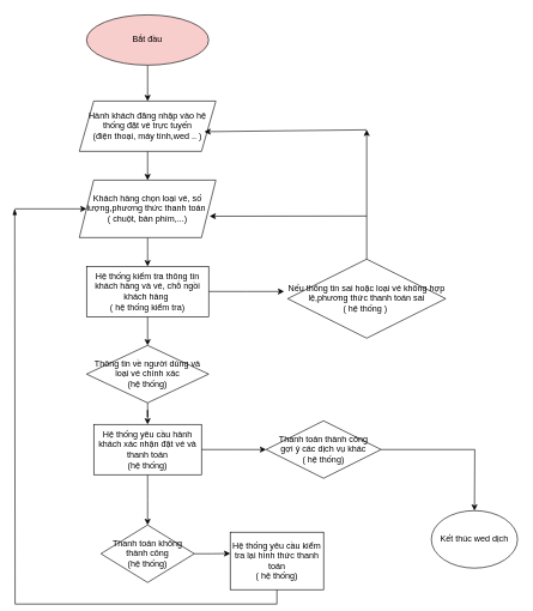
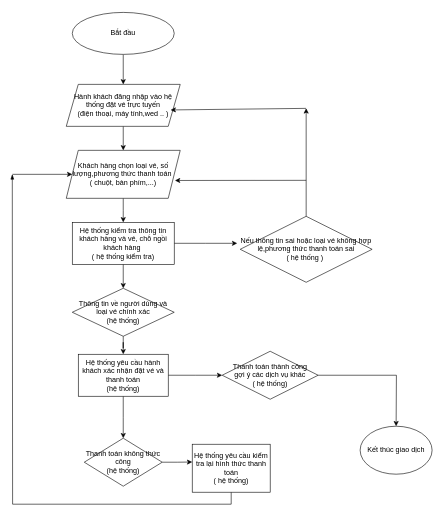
- <mxCell id="3" value="Bắt đầu" style="ellipse;whiteSpace=wrap;html=1;fillColor=#f8cecc;" vertex="1" parent="1"><mxGeometry x="120" y="20" width="170" height="70" as="geometry" /></mxCell>
+ <mxCell id="3" value="Bắt đầu" style="ellipse;whiteSpace=wrap;html=1;" vertex="1" parent="1"><mxGeometry x="120" y="20" width="170" height="70" as="geometry" /></mxCell>
- <mxCell id="22" value="Kết thúc wed dịch" style="ellipse;whiteSpace=wrap;html=1;" vertex="1" parent="1"><mxGeometry x="600" y="710" width="120" height="80" as="geometry" /></mxCell>
+ <mxCell id="22" value="Kết thúc giao dịch" style="ellipse;whiteSpace=wrap;html=1;" vertex="1" parent="1"><mxGeometry x="600" y="710" width="120" height="80" as="geometry" /></mxCell>
- <mxCell id="24" value="Thanh toán không thành công&lt;div&gt;(hệ thống)&lt;/div&gt;" style="rhombus;whiteSpace=wrap;html=1;" vertex="1" parent="1"><mxGeometry x="140" y="730" width="130" height="80" as="geometry" /></mxCell>
+ <mxCell id="24" value="Thanh toán không thức công&lt;div&gt;(hệ thống)&lt;/div&gt;" style="rhombus;whiteSpace=wrap;html=1;" vertex="1" parent="1"><mxGeometry x="140" y="730" width="130" height="80" as="geometry" /></mxCell>
